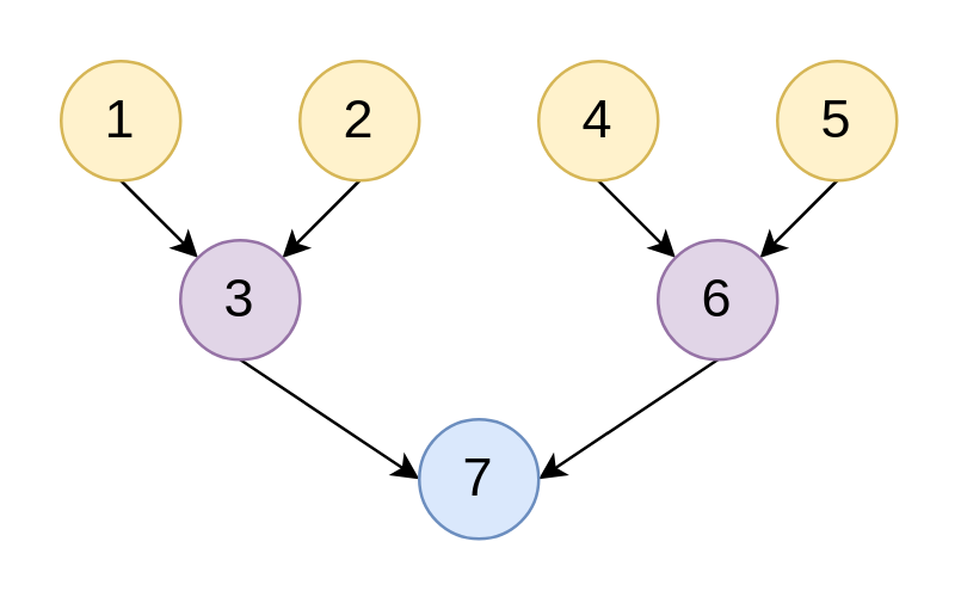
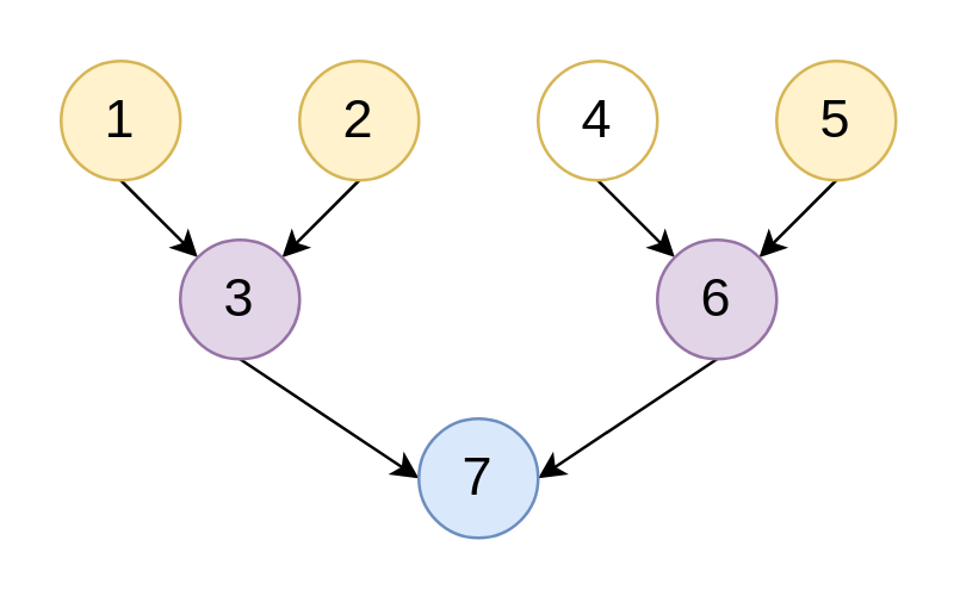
- <mxCell id="9" value="4" style="ellipse;whiteSpace=wrap;html=1;aspect=fixed;fontSize=18;fillColor=#fff2cc;strokeColor=#d6b656;" parent="1" vertex="1"><mxGeometry x="180" y="20" width="40" height="40" as="geometry" /></mxCell>
+ <mxCell id="9" value="4" style="ellipse;whiteSpace=wrap;html=1;aspect=fixed;fontSize=18;fillColor=#ffffff;strokeColor=#d6b656;" parent="1" vertex="1"><mxGeometry x="180" y="20" width="40" height="40" as="geometry" /></mxCell>
